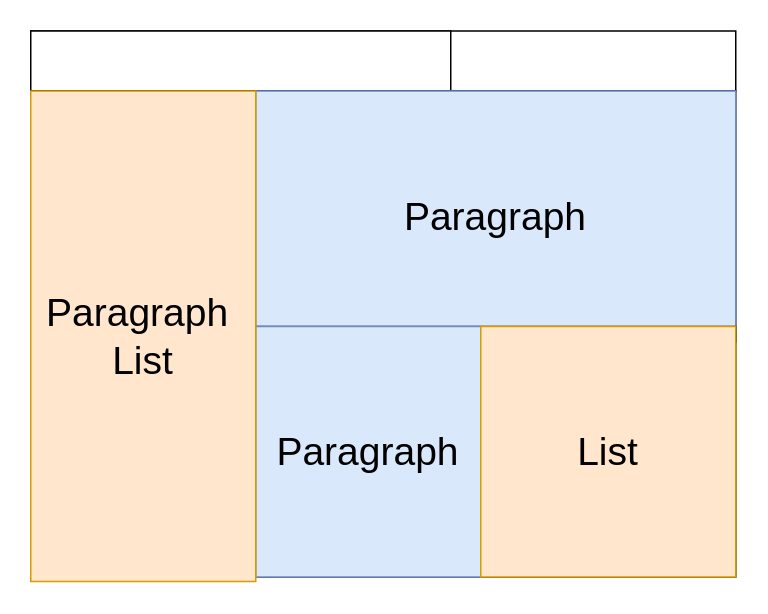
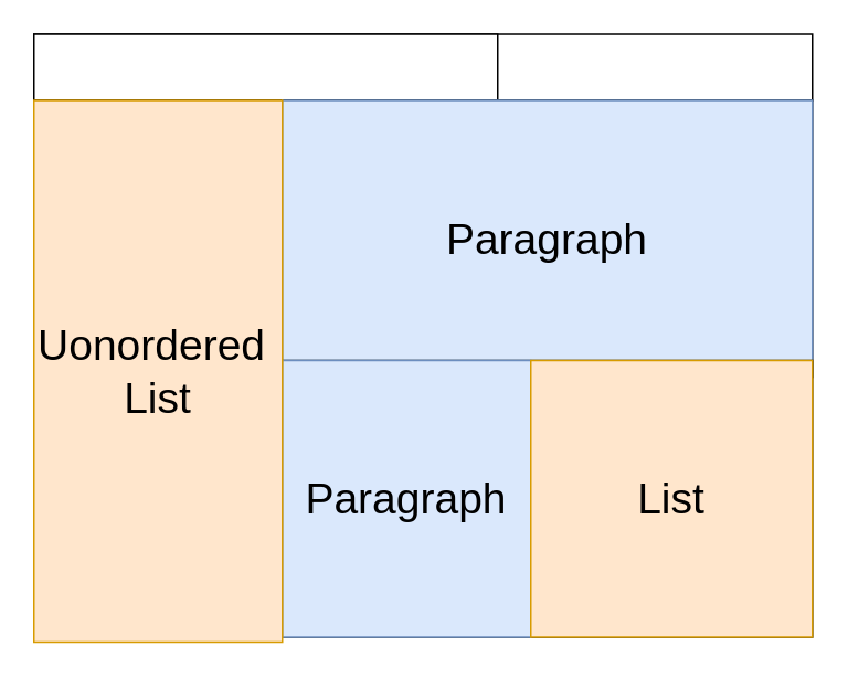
- <mxCell id="9" value="Paragraph&amp;nbsp;&lt;br style=&quot;font-size: 26px;&quot;&gt;List" style="rounded=0;whiteSpace=wrap;html=1;fillColor=#ffe6cc;strokeColor=#d79b00;labelBackgroundColor=none;fontSize=26;" vertex="1" parent="1"><mxGeometry x="20" y="60" width="150" height="327" as="geometry" /></mxCell>
+ <mxCell id="9" value="Uonordered&amp;nbsp;&lt;br style=&quot;font-size: 26px;&quot;&gt;List" style="rounded=0;whiteSpace=wrap;html=1;fillColor=#ffe6cc;strokeColor=#d79b00;labelBackgroundColor=none;fontSize=26;" vertex="1" parent="1"><mxGeometry x="20" y="60" width="150" height="327" as="geometry" /></mxCell>
